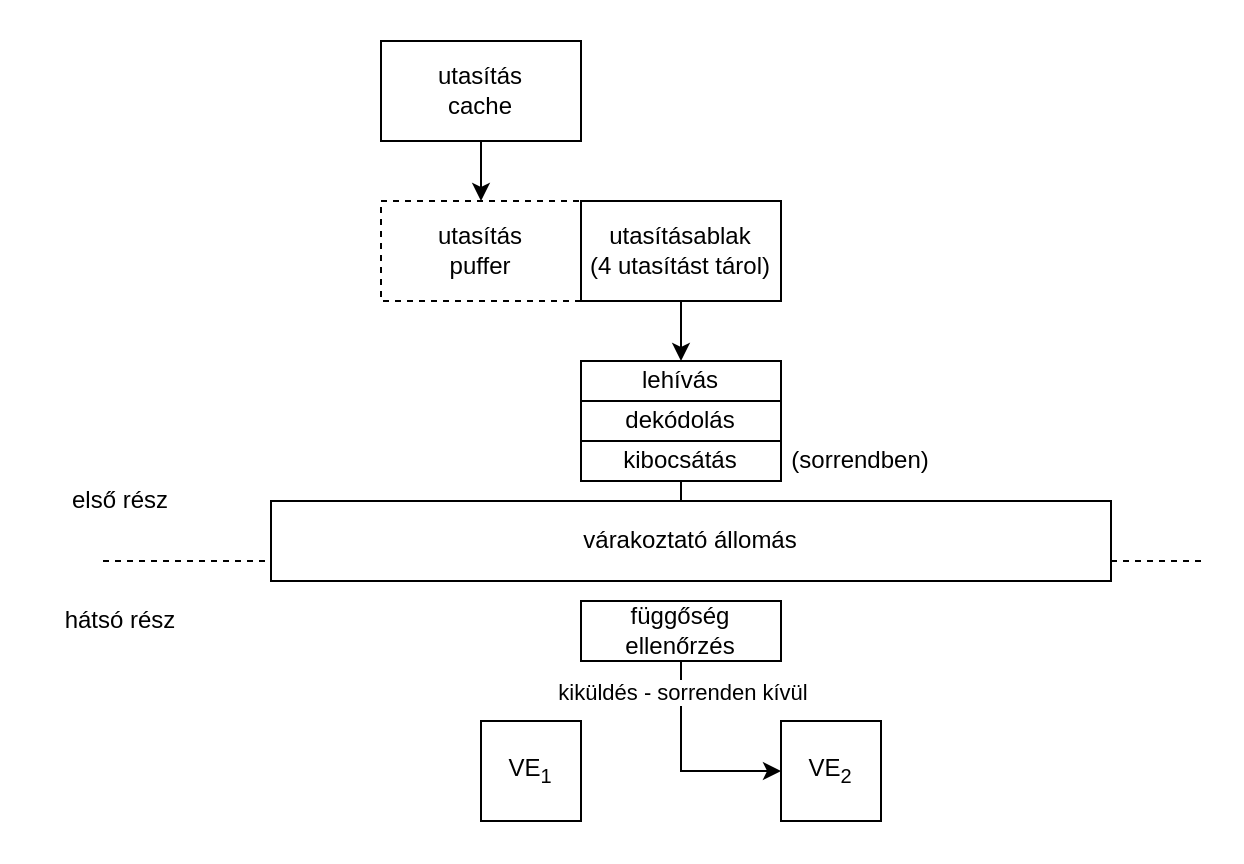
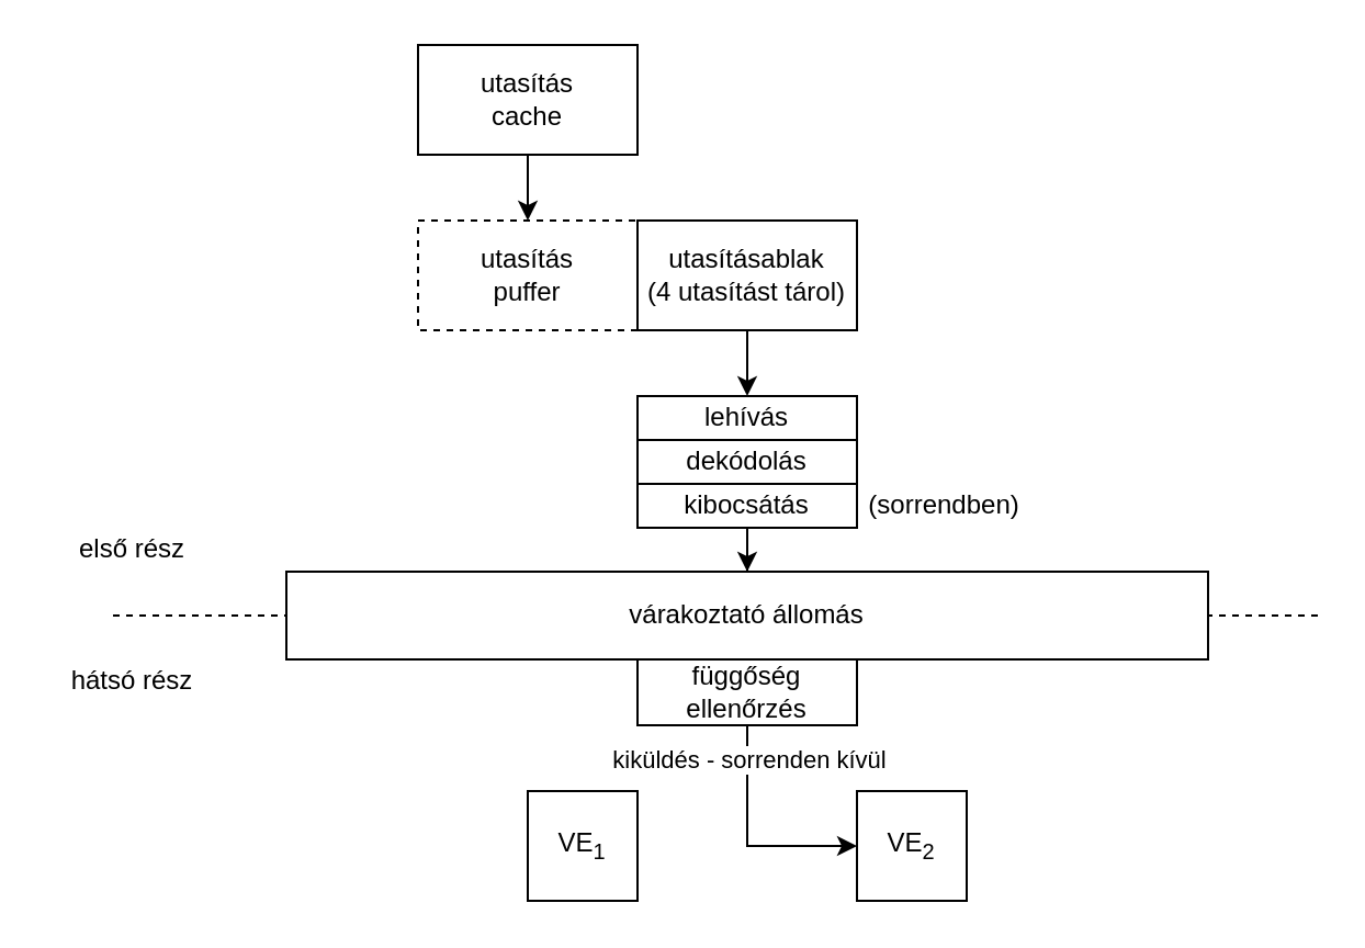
- <mxCell id="12" value="várakoztató állomás" style="rounded=0;whiteSpace=wrap;html=1;" vertex="1" parent="1"><mxGeometry x="135" y="250" width="420" height="40" as="geometry" /></mxCell>
+ <mxCell id="12" value="várakoztató állomás" style="rounded=0;whiteSpace=wrap;html=1;" vertex="1" parent="1"><mxGeometry x="130" y="260" width="420" height="40" as="geometry" /></mxCell>
